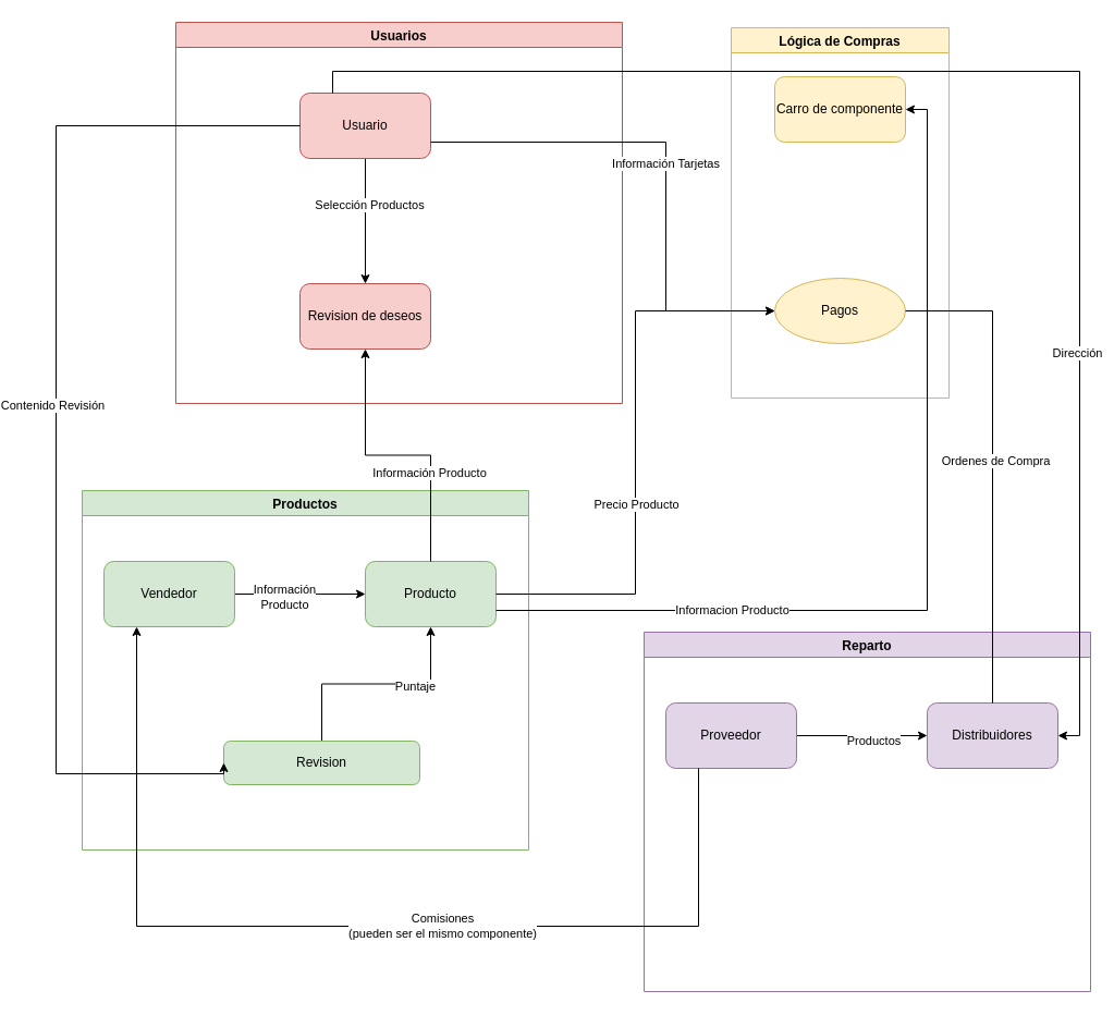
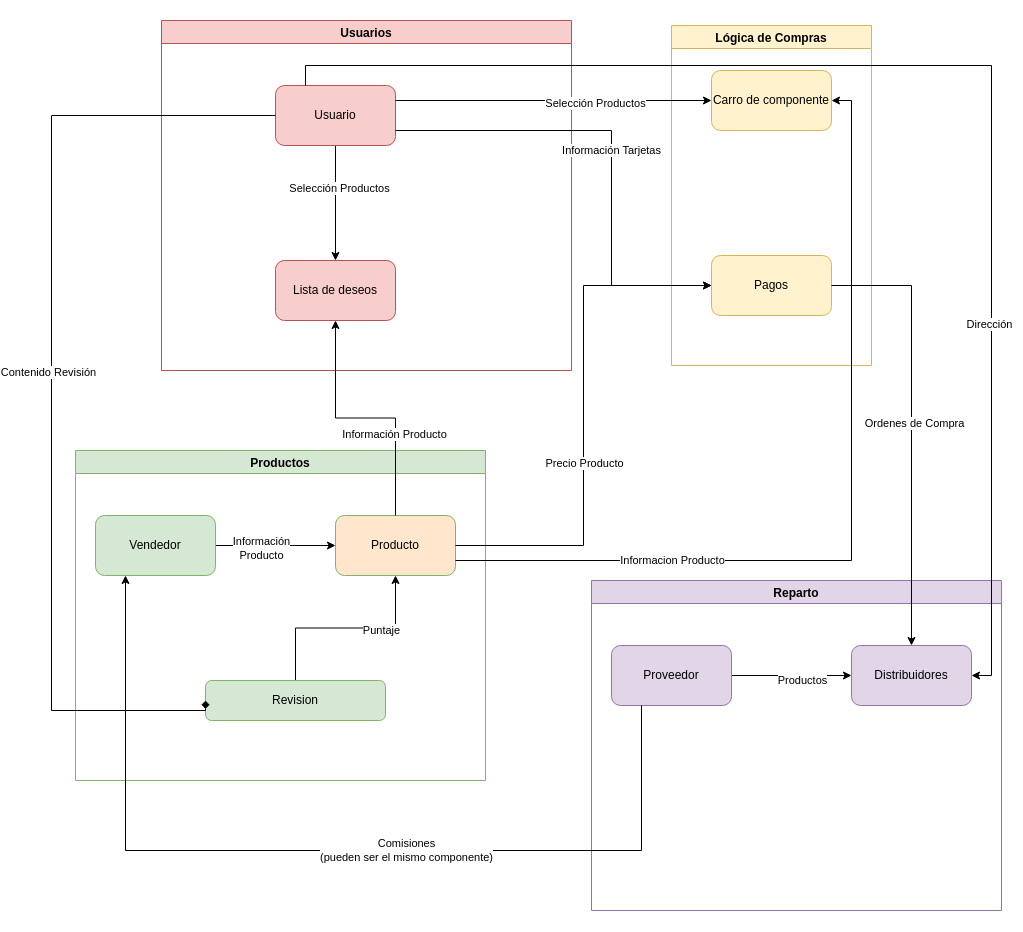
+ <mxCell id="20" style="edgeStyle=orthogonalEdgeStyle;rounded=0;orthogonalLoop=1;jettySize=auto;html=1;exitX=1;exitY=0.25;exitDx=0;exitDy=0;entryX=0;entryY=0.5;entryDx=0;entryDy=0;" edge="1" parent="1" source="6" target="17"><mxGeometry relative="1" as="geometry" /></mxCell>
+ <mxCell id="21" value="Selección Productos" style="edgeLabel;html=1;align=center;verticalAlign=middle;resizable=0;points=[];" vertex="1" connectable="0" parent="20"><mxGeometry x="0.26" y="-2" relative="1" as="geometry"><mxPoint as="offset" /></mxGeometry></mxCell>
- <mxCell id="16" value="Pagos" style="ellipse;whiteSpace=wrap;html=1;fillColor=#fff2cc;strokeColor=#d6b656;" vertex="1" parent="15"><mxGeometry x="40" y="230" width="120" height="60" as="geometry" /></mxCell>
+ <mxCell id="16" value="Pagos" style="rounded=1;whiteSpace=wrap;html=1;fillColor=#fff2cc;strokeColor=#d6b656;" vertex="1" parent="15"><mxGeometry x="40" y="230" width="120" height="60" as="geometry" /></mxCell>
- <mxCell id="3" value="Revision de deseos" style="rounded=1;whiteSpace=wrap;html=1;fillColor=#f8cecc;strokeColor=#b85450;" vertex="1" parent="2"><mxGeometry x="114" y="240" width="120" height="60" as="geometry" /></mxCell>
+ <mxCell id="3" value="Lista de deseos" style="rounded=1;whiteSpace=wrap;html=1;fillColor=#f8cecc;strokeColor=#b85450;" vertex="1" parent="2"><mxGeometry x="114" y="240" width="120" height="60" as="geometry" /></mxCell>
- <mxCell id="11" value="Producto" style="rounded=1;whiteSpace=wrap;html=1;fillColor=#d5e8d4;strokeColor=#82b366;" vertex="1" parent="7"><mxGeometry x="260" y="65" width="120" height="60" as="geometry" /></mxCell>
+ <mxCell id="11" value="Producto" style="rounded=1;whiteSpace=wrap;html=1;fillColor=#ffe6cc;strokeColor=#82b366;" vertex="1" parent="7"><mxGeometry x="260" y="65" width="120" height="60" as="geometry" /></mxCell>
- <mxCell id="32" style="edgeStyle=orthogonalEdgeStyle;rounded=0;orthogonalLoop=1;jettySize=auto;html=1;exitX=1;exitY=0.5;exitDx=0;exitDy=0;entryX=0.5;entryY=0;entryDx=0;entryDy=0;endArrow=none;" edge="1" parent="1" source="16" target="31"><mxGeometry relative="1" as="geometry" /></mxCell>
+ <mxCell id="32" style="edgeStyle=orthogonalEdgeStyle;rounded=0;orthogonalLoop=1;jettySize=auto;html=1;exitX=1;exitY=0.5;exitDx=0;exitDy=0;entryX=0.5;entryY=0;entryDx=0;entryDy=0;" edge="1" parent="1" source="16" target="31"><mxGeometry relative="1" as="geometry" /></mxCell>
- <mxCell id="34" style="edgeStyle=orthogonalEdgeStyle;rounded=0;orthogonalLoop=1;jettySize=auto;html=1;entryX=0;entryY=0.5;entryDx=0;entryDy=0;" edge="1" parent="1" source="6" target="14"><mxGeometry relative="1" as="geometry"><Array as="points"><mxPoint x="20" y="115" /><mxPoint x="20" y="710" /></Array></mxGeometry></mxCell>
+ <mxCell id="34" style="edgeStyle=orthogonalEdgeStyle;rounded=0;orthogonalLoop=1;jettySize=auto;html=1;entryX=0;entryY=0.5;entryDx=0;entryDy=0;endArrow=diamond;" edge="1" parent="1" source="6" target="14"><mxGeometry relative="1" as="geometry"><Array as="points"><mxPoint x="20" y="115" /><mxPoint x="20" y="710" /></Array></mxGeometry></mxCell>
